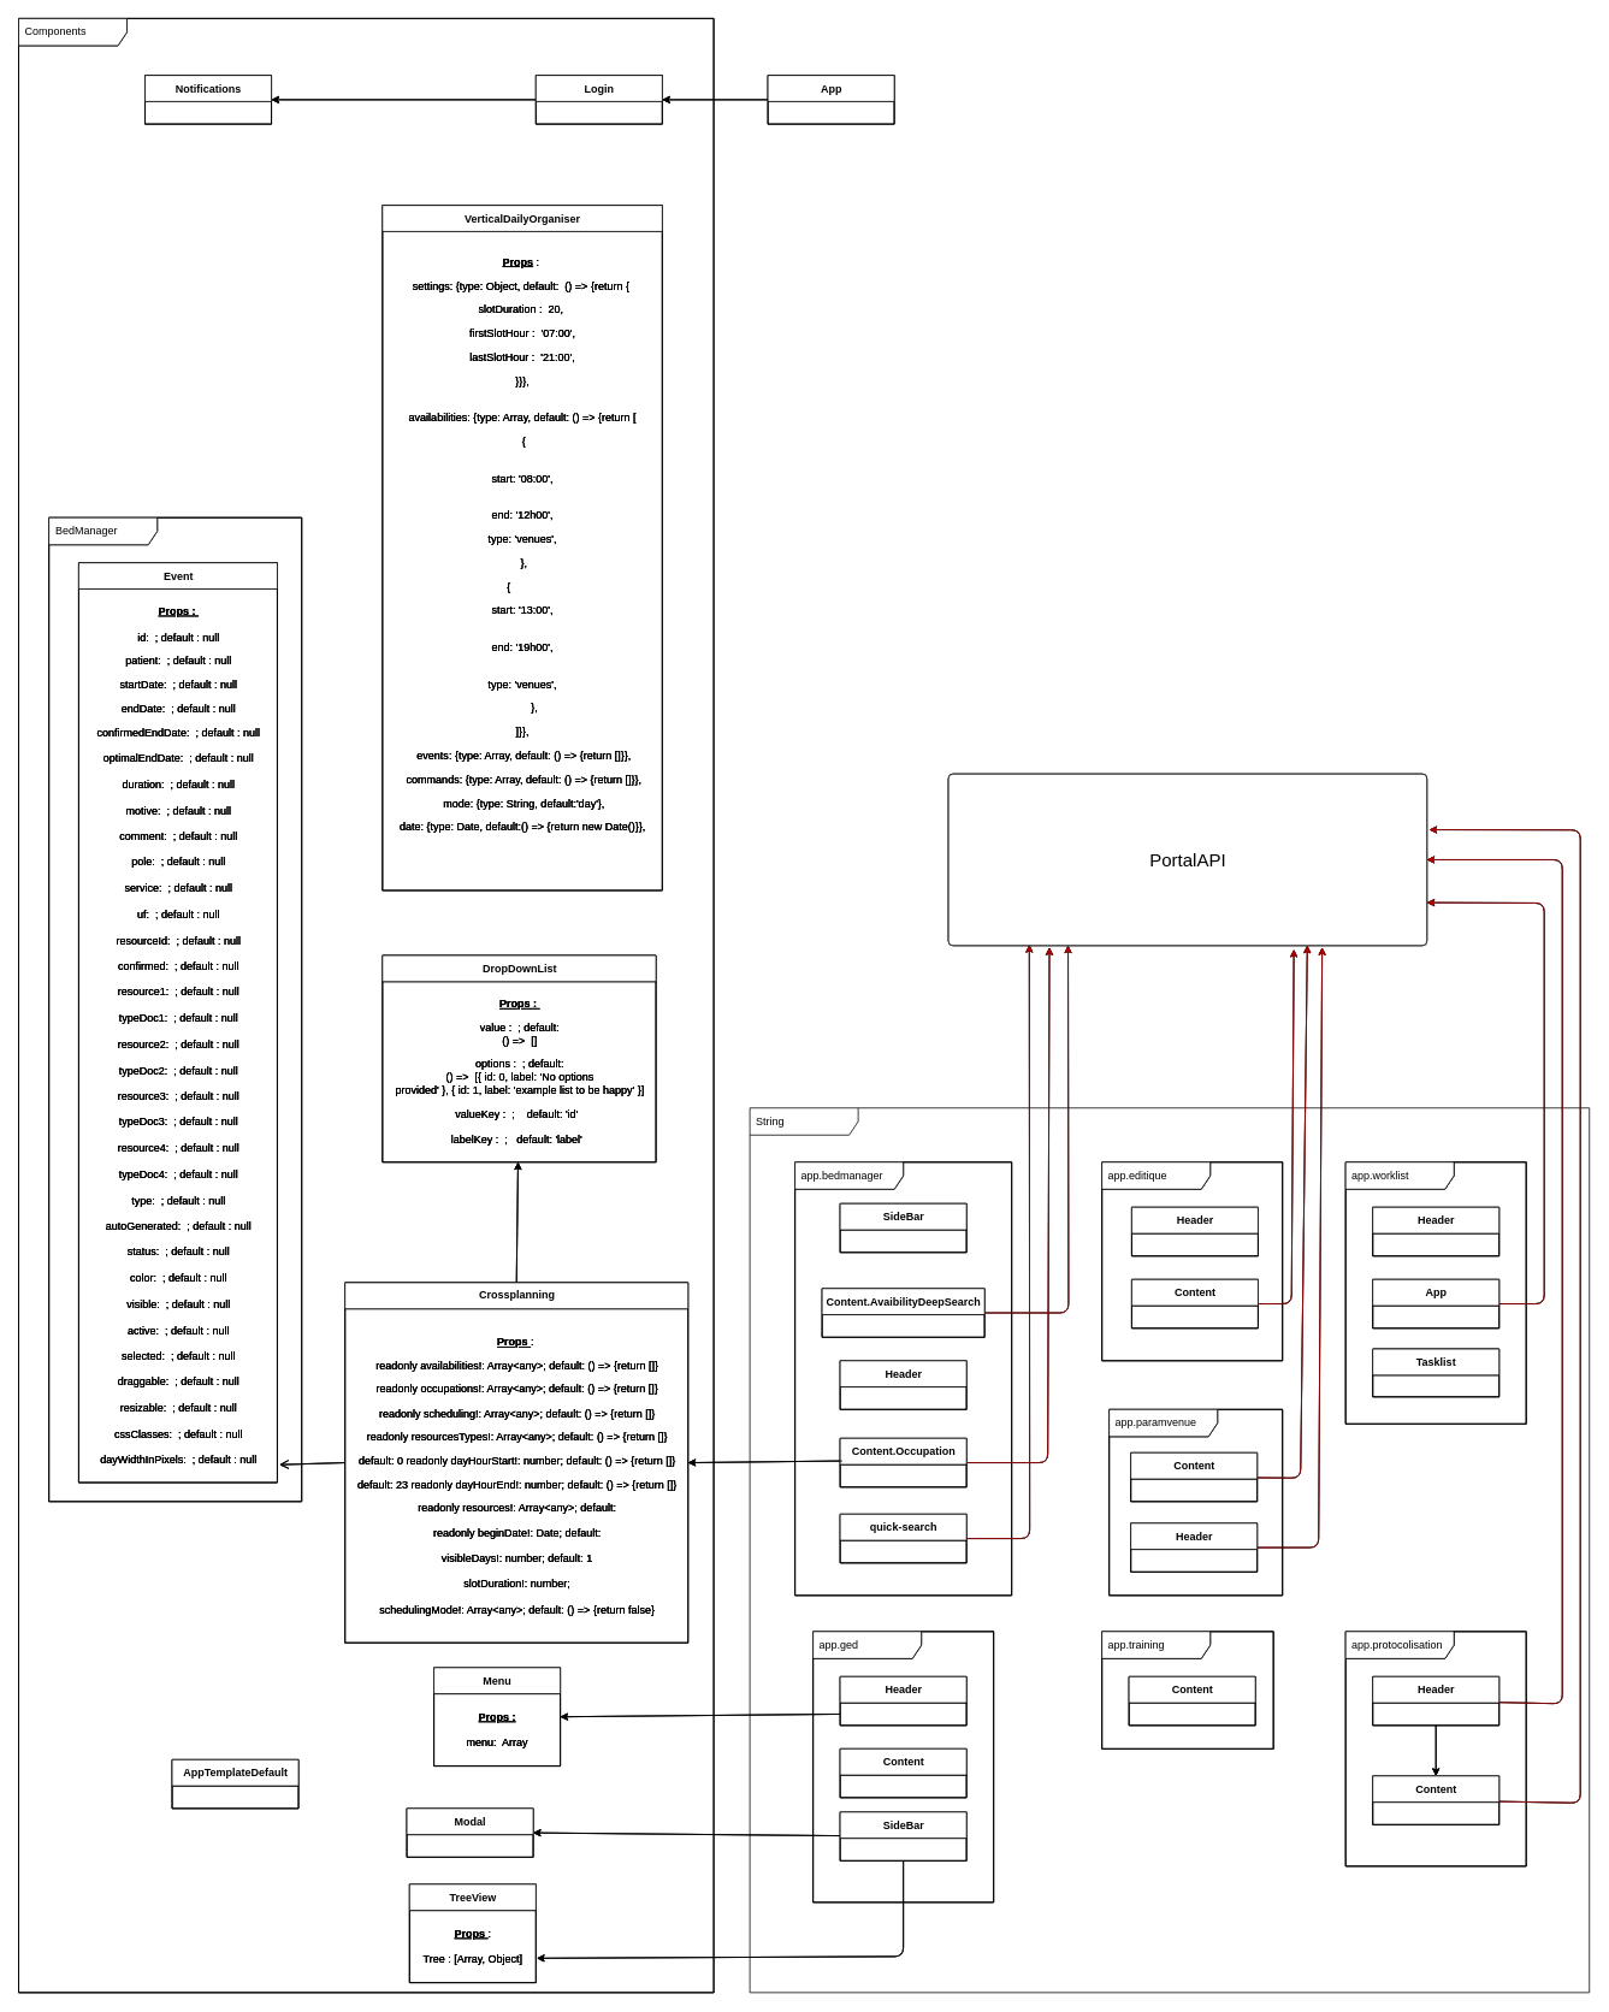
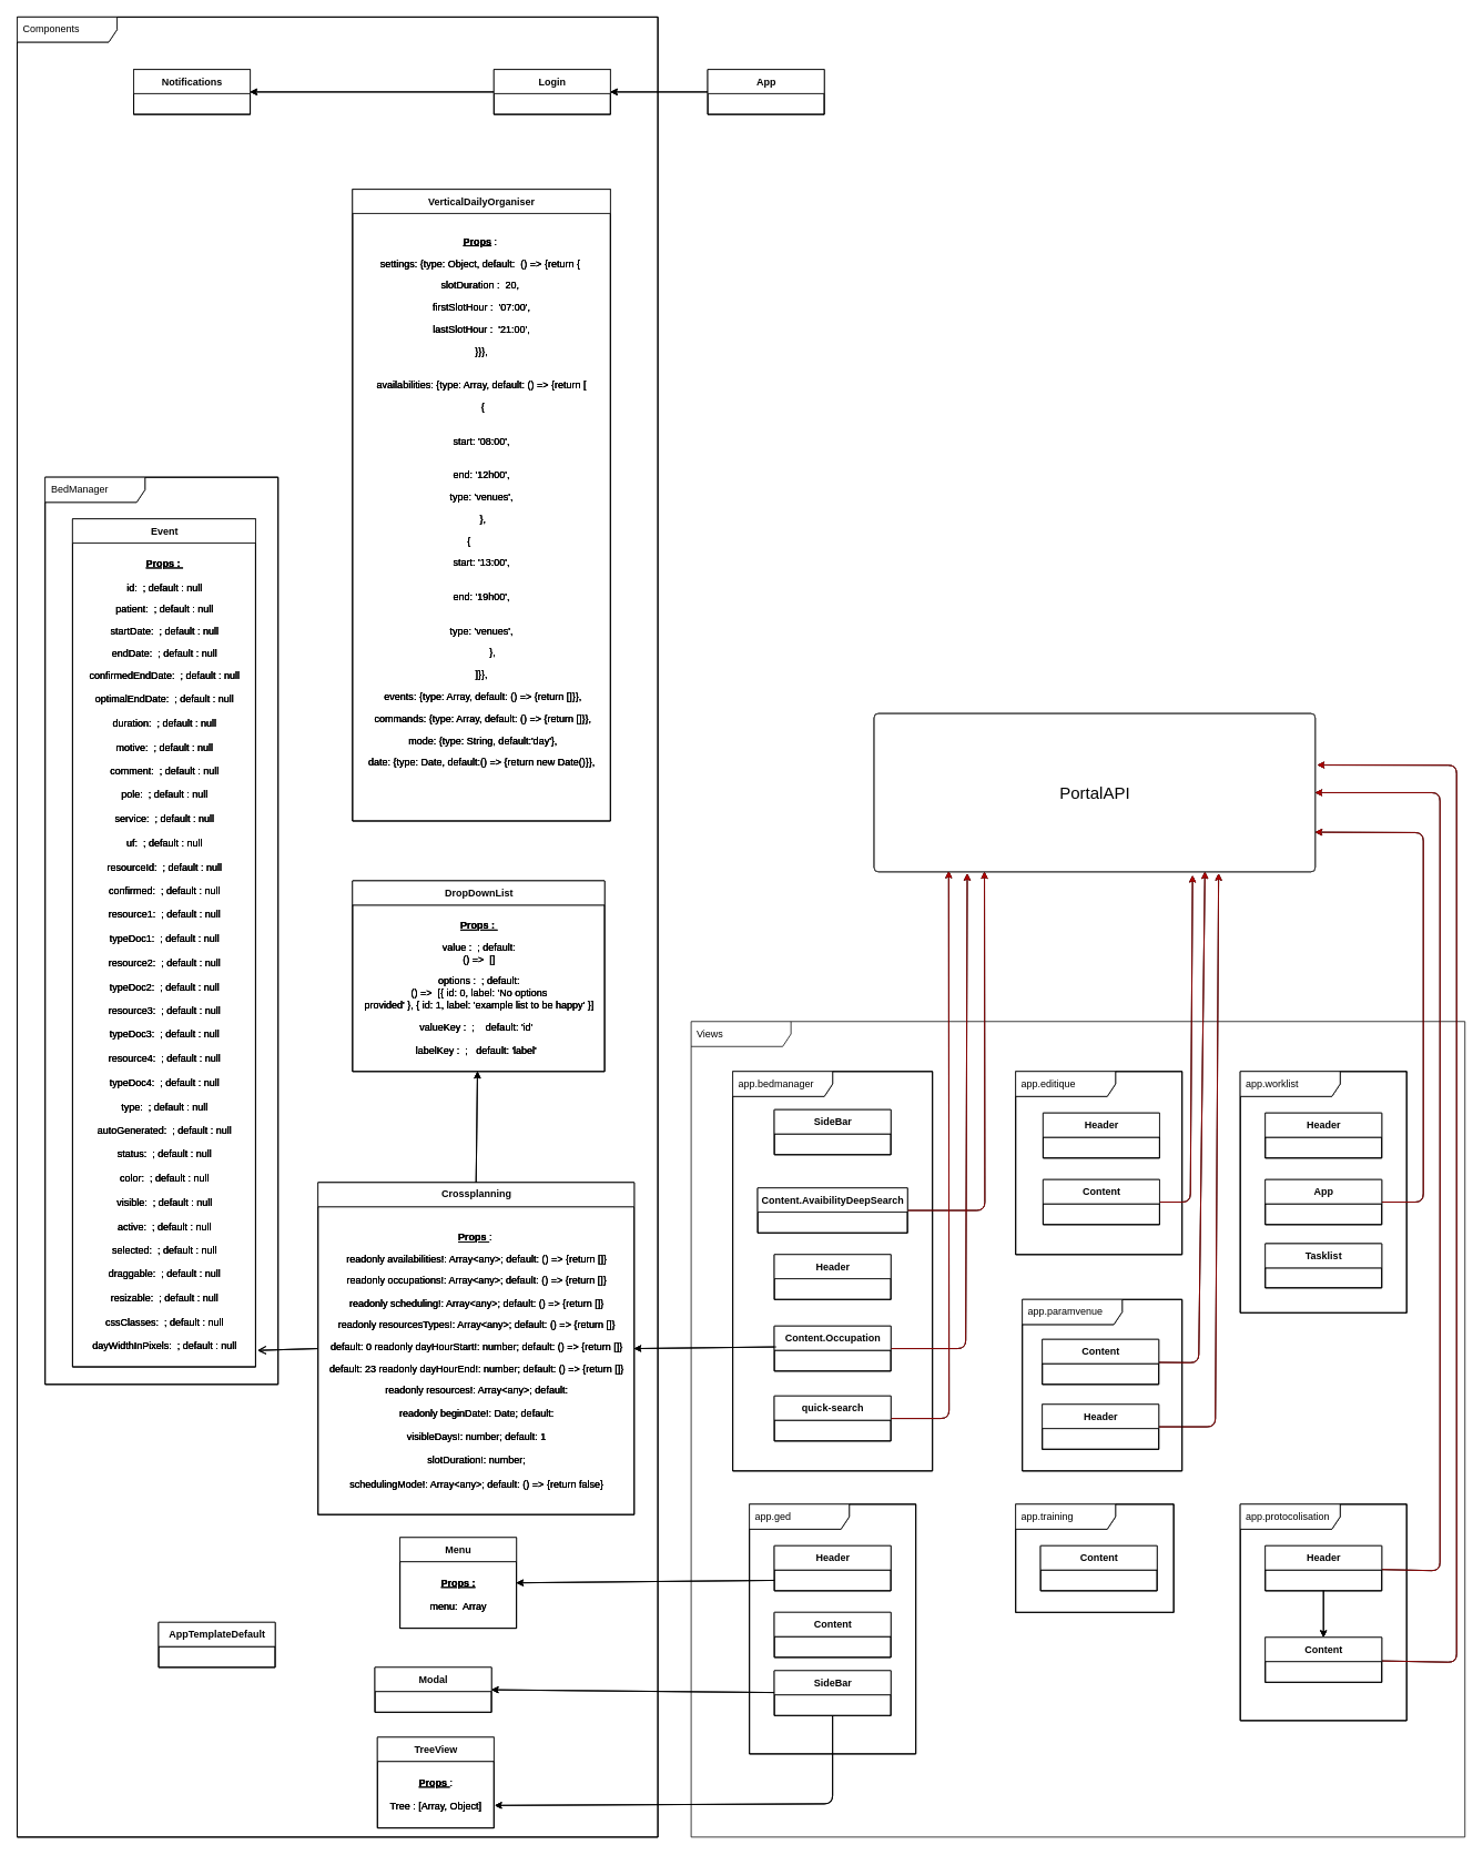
- <mxCell id="96" value="String" style="shape=umlFrame;whiteSpace=wrap;html=1;width=120;height=30;boundedLbl=1;verticalAlign=middle;align=left;spacingLeft=5;" vertex="1" parent="1"><mxGeometry x="830" y="1227" width="930" height="980" as="geometry" /></mxCell>
+ <mxCell id="96" value="Views" style="shape=umlFrame;whiteSpace=wrap;html=1;width=120;height=30;boundedLbl=1;verticalAlign=middle;align=left;spacingLeft=5;" vertex="1" parent="1"><mxGeometry x="830" y="1227" width="930" height="980" as="geometry" /></mxCell>
